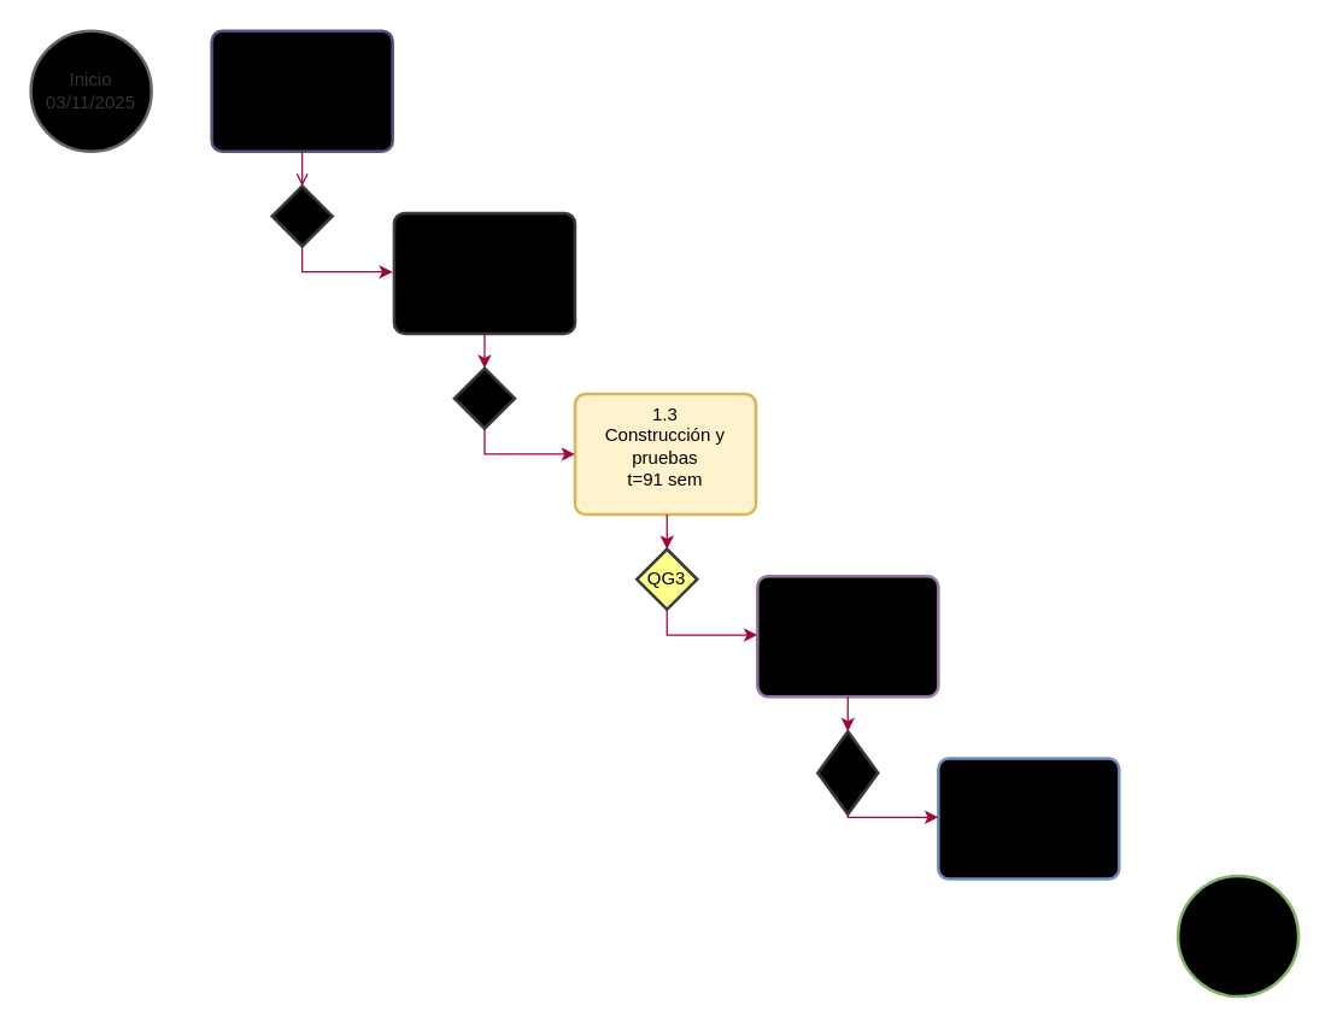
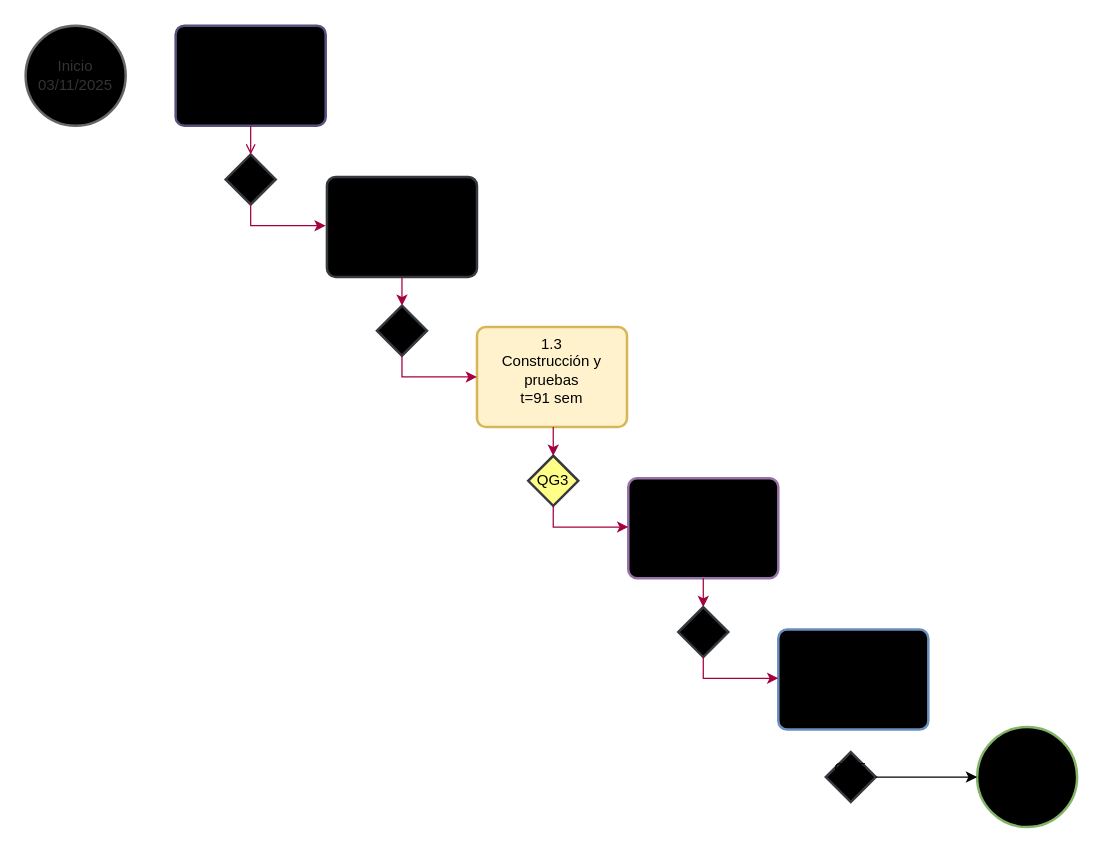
- <mxCell id="19" value="QG4" style="strokeWidth=2;html=1;shape=mxgraph.flowchart.decision;whiteSpace=wrap;fillColor=#000000;strokeColor=#36393d;" parent="1" vertex="1"><mxGeometry x="542" y="485" width="40" height="55" as="geometry" /></mxCell>
+ <mxCell id="19" value="QG4" style="strokeWidth=2;html=1;shape=mxgraph.flowchart.decision;whiteSpace=wrap;fillColor=#000000;strokeColor=#36393d;" parent="1" vertex="1"><mxGeometry x="542" y="485" width="40" height="40" as="geometry" /></mxCell>
+ <mxCell id="22" value="QG5&lt;div&gt;CP&lt;/div&gt;" style="strokeWidth=2;html=1;shape=mxgraph.flowchart.decision;whiteSpace=wrap;fillColor=#000000;strokeColor=#36393d;" parent="1" vertex="1"><mxGeometry x="660" y="601" width="40" height="40" as="geometry" /></mxCell>
+ <mxCell id="24" value="" style="edgeStyle=orthogonalEdgeStyle;rounded=0;orthogonalLoop=1;jettySize=auto;html=1;exitX=1;exitY=0.5;exitDx=0;exitDy=0;entryX=0;entryY=0.5;entryDx=0;entryDy=0;entryPerimeter=0;exitPerimeter=0;" parent="1" source="22" target="23" edge="1"><mxGeometry relative="1" as="geometry"><mxPoint x="705" y="620" as="sourcePoint" /><mxPoint x="744" y="620" as="targetPoint" /></mxGeometry></mxCell>
